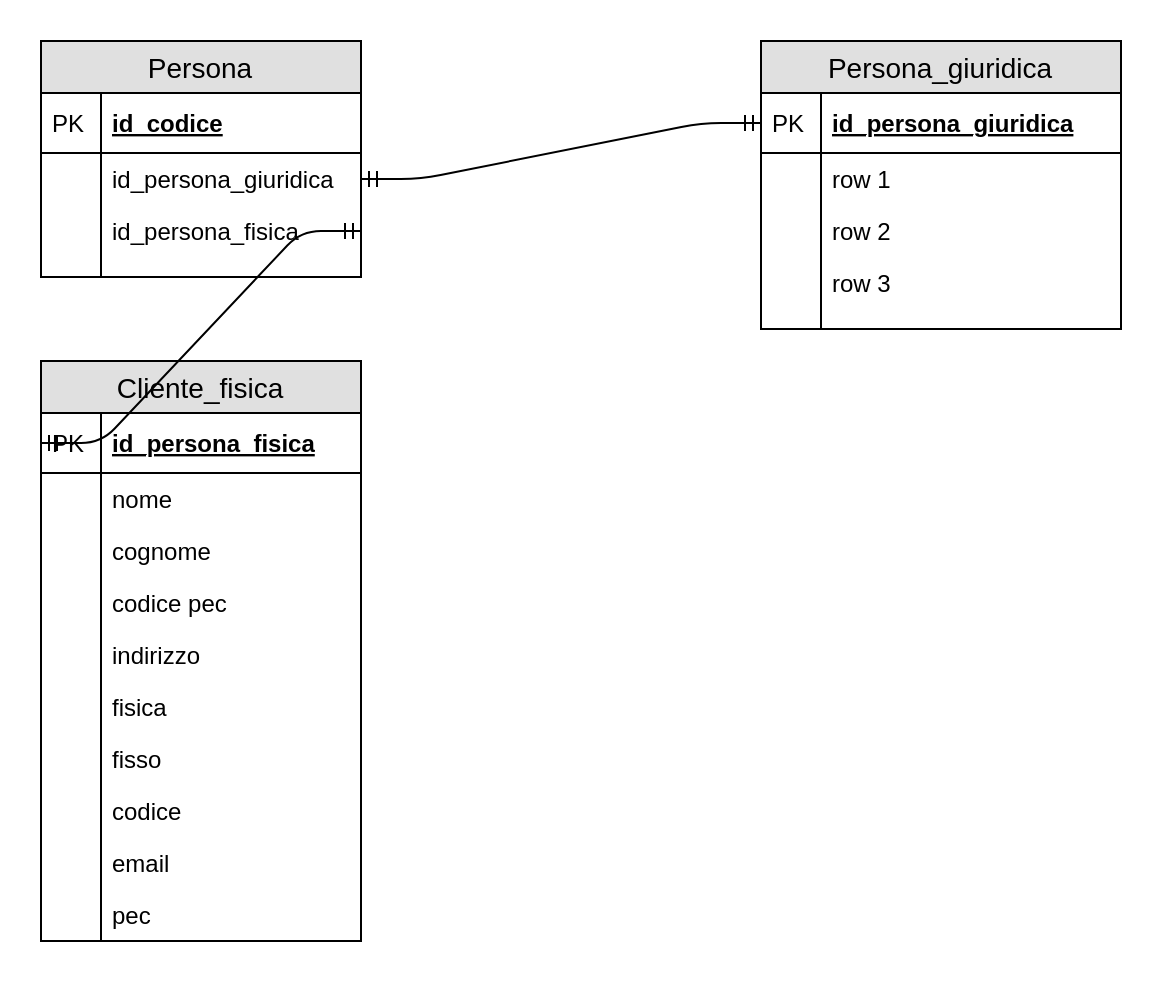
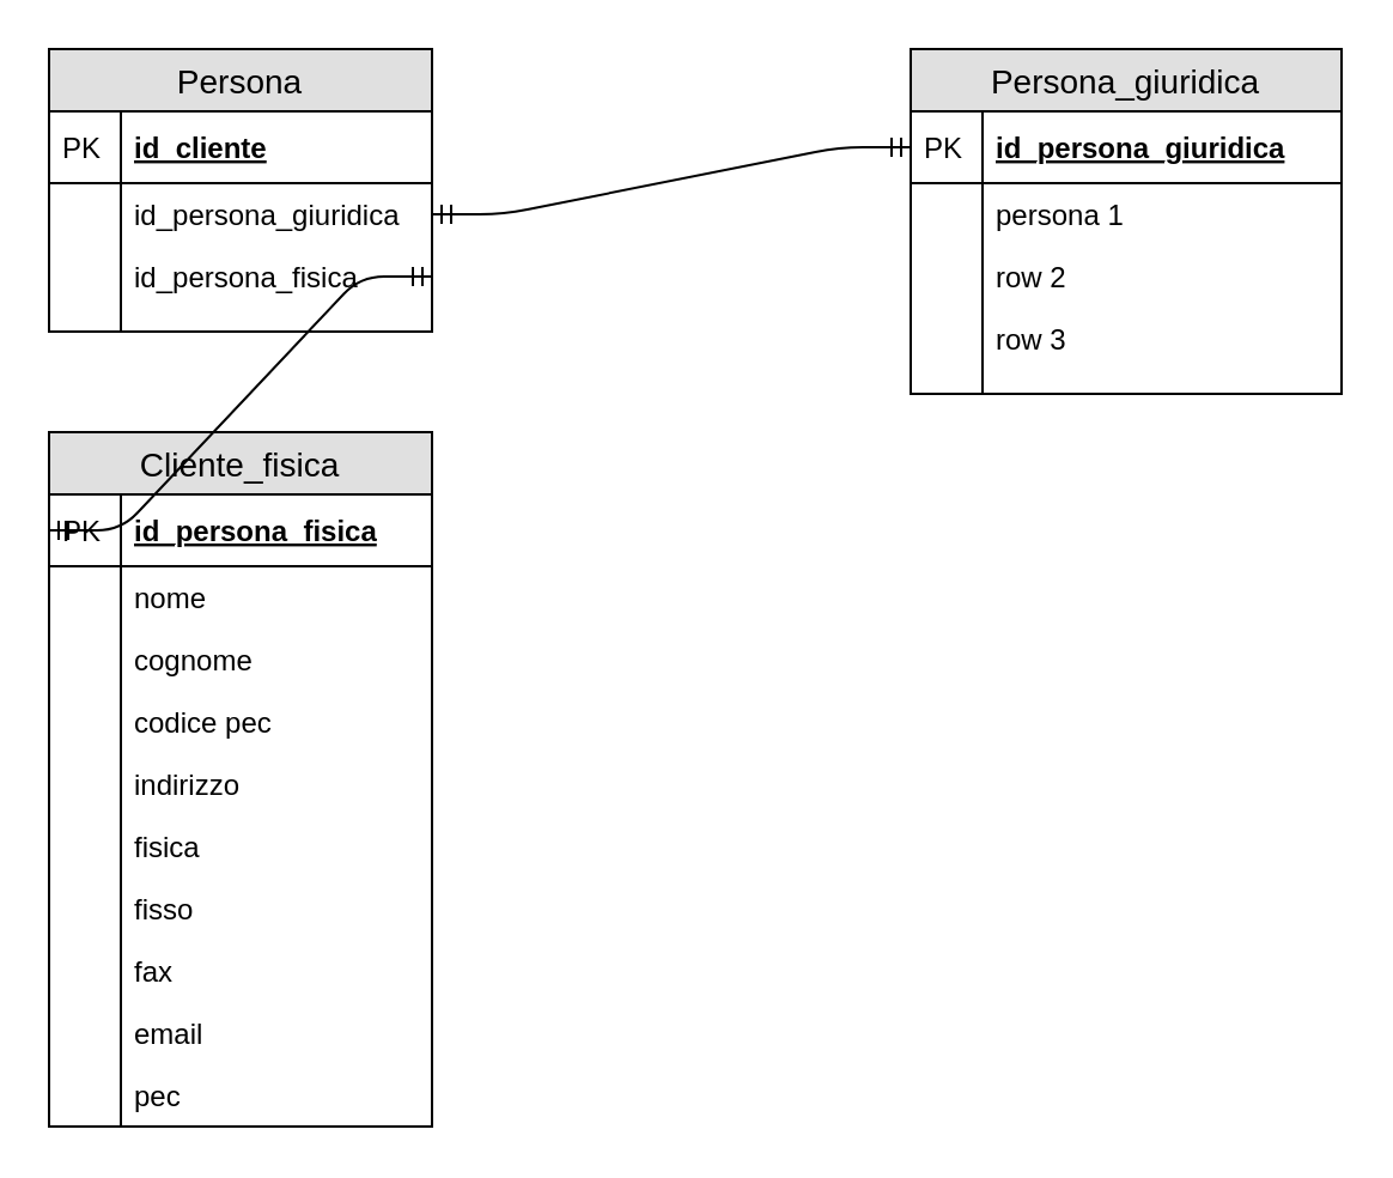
- <mxCell id="3" value="id_codice" style="shape=partialRectangle;top=0;left=0;right=0;bottom=1;align=left;verticalAlign=middle;fillColor=none;spacingLeft=34;spacingRight=4;overflow=hidden;rotatable=0;points=[[0,0.5],[1,0.5]];portConstraint=eastwest;dropTarget=0;fontStyle=5;fontSize=12;" parent="2" vertex="1"><mxGeometry y="26" width="160" height="30" as="geometry" /></mxCell>
+ <mxCell id="3" value="id_cliente" style="shape=partialRectangle;top=0;left=0;right=0;bottom=1;align=left;verticalAlign=middle;fillColor=none;spacingLeft=34;spacingRight=4;overflow=hidden;rotatable=0;points=[[0,0.5],[1,0.5]];portConstraint=eastwest;dropTarget=0;fontStyle=5;fontSize=12;" parent="2" vertex="1"><mxGeometry y="26" width="160" height="30" as="geometry" /></mxCell>
- <mxCell id="35" value="row 1" style="shape=partialRectangle;top=0;left=0;right=0;bottom=0;align=left;verticalAlign=top;fillColor=none;spacingLeft=34;spacingRight=4;overflow=hidden;rotatable=0;points=[[0,0.5],[1,0.5]];portConstraint=eastwest;dropTarget=0;fontSize=12;" parent="32" vertex="1"><mxGeometry y="56" width="180" height="26" as="geometry" /></mxCell>
+ <mxCell id="35" value="persona 1" style="shape=partialRectangle;top=0;left=0;right=0;bottom=0;align=left;verticalAlign=top;fillColor=none;spacingLeft=34;spacingRight=4;overflow=hidden;rotatable=0;points=[[0,0.5],[1,0.5]];portConstraint=eastwest;dropTarget=0;fontSize=12;" parent="32" vertex="1"><mxGeometry y="56" width="180" height="26" as="geometry" /></mxCell>
- <mxCell id="26" value="codice" style="shape=partialRectangle;top=0;left=0;right=0;bottom=0;align=left;verticalAlign=top;fillColor=none;spacingLeft=34;spacingRight=4;overflow=hidden;rotatable=0;points=[[0,0.5],[1,0.5]];portConstraint=eastwest;dropTarget=0;fontSize=12;" parent="11" vertex="1"><mxGeometry y="212" width="160" height="26" as="geometry" /></mxCell>
+ <mxCell id="26" value="fax" style="shape=partialRectangle;top=0;left=0;right=0;bottom=0;align=left;verticalAlign=top;fillColor=none;spacingLeft=34;spacingRight=4;overflow=hidden;rotatable=0;points=[[0,0.5],[1,0.5]];portConstraint=eastwest;dropTarget=0;fontSize=12;" parent="11" vertex="1"><mxGeometry y="212" width="160" height="26" as="geometry" /></mxCell>
